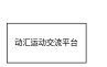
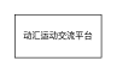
- <mxCell id="2" value="动汇运动交流平台" style="whiteSpace=wrap;html=1;" vertex="1" parent="1"><mxGeometry x="10" y="35" width="120" height="60" as="geometry" /></mxCell>
+ <mxCell id="2" value="动汇运动交流平台" style="whiteSpace=wrap;html=1;" vertex="1" parent="1"><mxGeometry x="20" y="20" width="120" height="60" as="geometry" /></mxCell>
